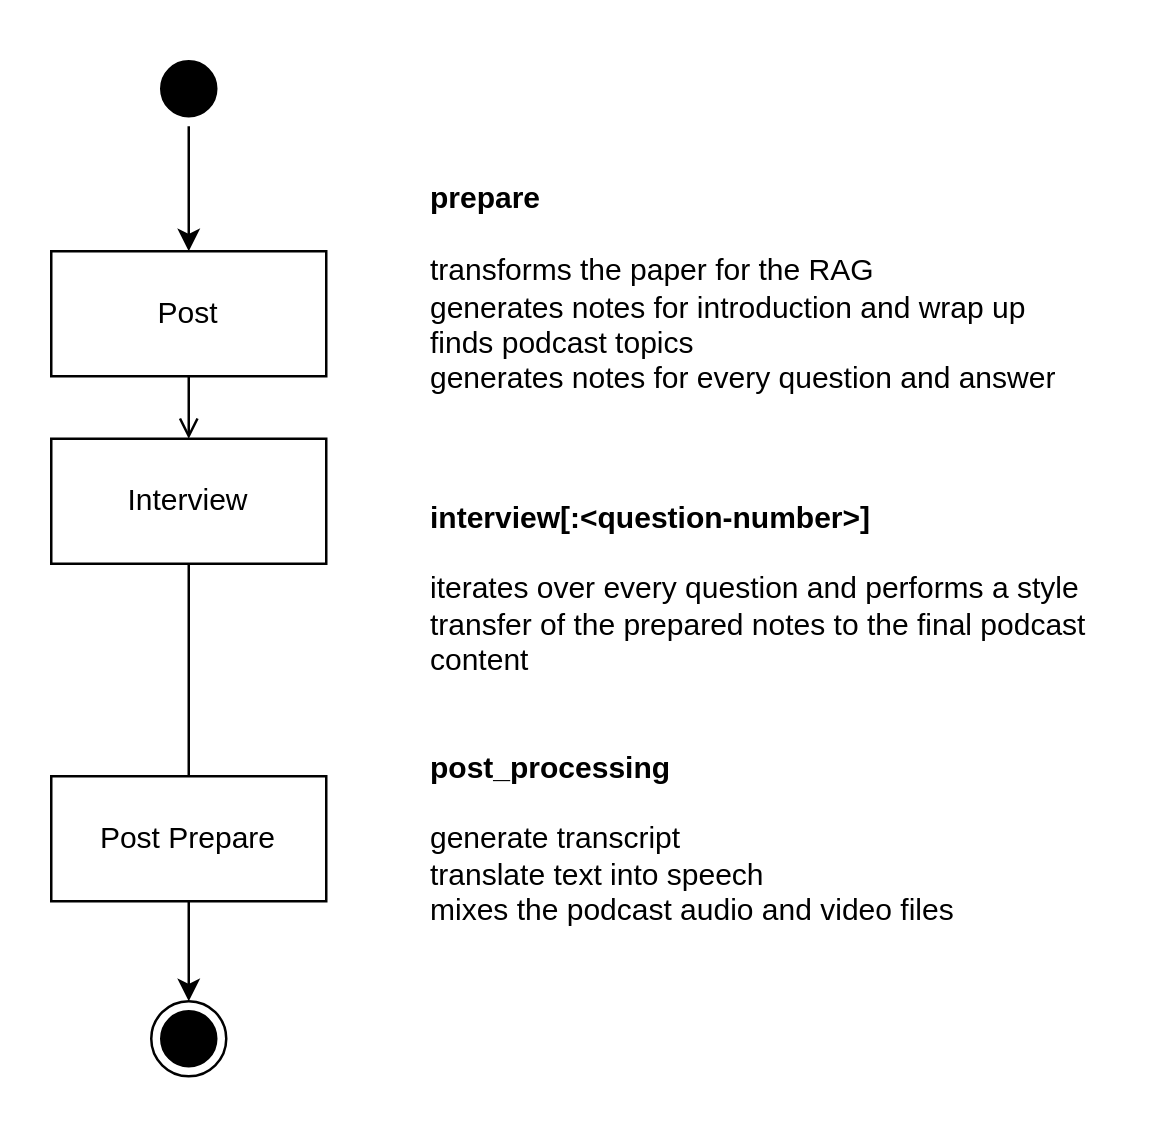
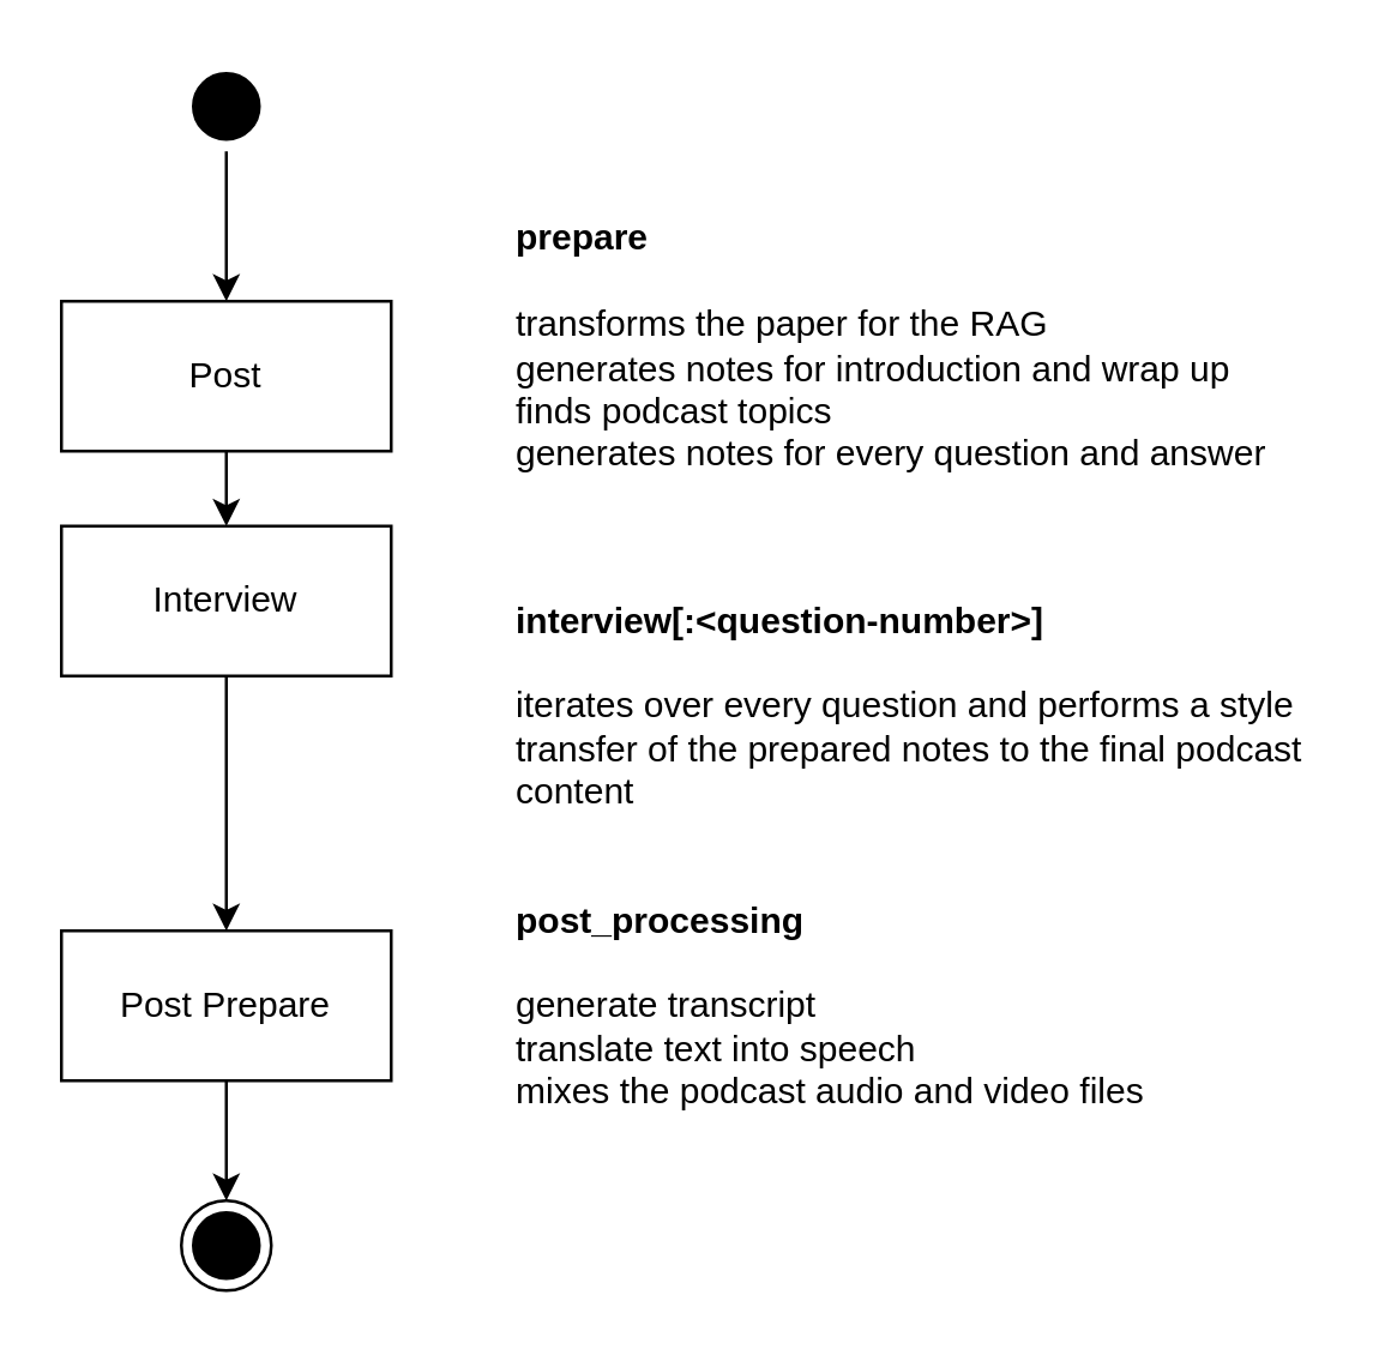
- <mxCell id="5" value="" style="edgeStyle=orthogonalEdgeStyle;rounded=0;orthogonalLoop=1;jettySize=auto;html=1;endArrow=open;" edge="1" parent="1" source="6" target="8"><mxGeometry relative="1" as="geometry" /></mxCell>
+ <mxCell id="5" value="" style="edgeStyle=orthogonalEdgeStyle;rounded=0;orthogonalLoop=1;jettySize=auto;html=1;" edge="1" parent="1" source="6" target="8"><mxGeometry relative="1" as="geometry" /></mxCell>
- <mxCell id="7" value="" style="edgeStyle=orthogonalEdgeStyle;rounded=0;orthogonalLoop=1;jettySize=auto;html=1;endArrow=none;" edge="1" parent="1" source="8" target="10"><mxGeometry relative="1" as="geometry" /></mxCell>
+ <mxCell id="7" value="" style="edgeStyle=orthogonalEdgeStyle;rounded=0;orthogonalLoop=1;jettySize=auto;html=1;" edge="1" parent="1" source="8" target="10"><mxGeometry relative="1" as="geometry" /></mxCell>
